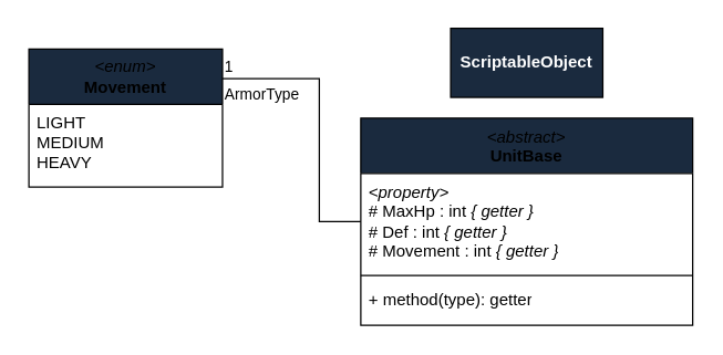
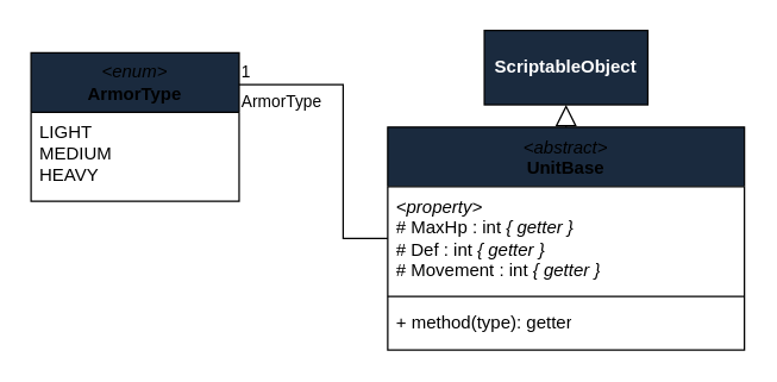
- <mxCell id="8" value="&lt;i&gt;&amp;lt;enum&amp;gt;&lt;/i&gt;&lt;div&gt;&lt;b&gt;Movement&lt;/b&gt;&lt;/div&gt;" style="swimlane;fontStyle=0;childLayout=stackLayout;horizontal=1;startSize=40;fillColor=#1a2a3e;horizontalStack=0;resizeParent=1;resizeParentMax=0;resizeLast=0;collapsible=1;marginBottom=0;whiteSpace=wrap;html=1;swimlaneFillColor=default;" vertex="1" parent="1"><mxGeometry x="20" y="35" width="140" height="100" as="geometry" /></mxCell>
+ <mxCell id="8" value="&lt;i&gt;&amp;lt;enum&amp;gt;&lt;/i&gt;&lt;div&gt;&lt;b&gt;ArmorType&lt;/b&gt;&lt;/div&gt;" style="swimlane;fontStyle=0;childLayout=stackLayout;horizontal=1;startSize=40;fillColor=#1a2a3e;horizontalStack=0;resizeParent=1;resizeParentMax=0;resizeLast=0;collapsible=1;marginBottom=0;whiteSpace=wrap;html=1;swimlaneFillColor=default;" vertex="1" parent="1"><mxGeometry x="20" y="35" width="140" height="100" as="geometry" /></mxCell>
+ <mxCell id="2" style="edgeStyle=orthogonalEdgeStyle;rounded=0;orthogonalLoop=1;jettySize=auto;html=1;exitX=0.5;exitY=0;exitDx=0;exitDy=0;endArrow=block;endFill=0;startSize=12;endSize=12;entryX=0.5;entryY=1;entryDx=0;entryDy=0;" edge="1" parent="1" source="3" target="7"><mxGeometry relative="1" as="geometry"><mxPoint x="380" y="-5" as="targetPoint" /></mxGeometry></mxCell>
